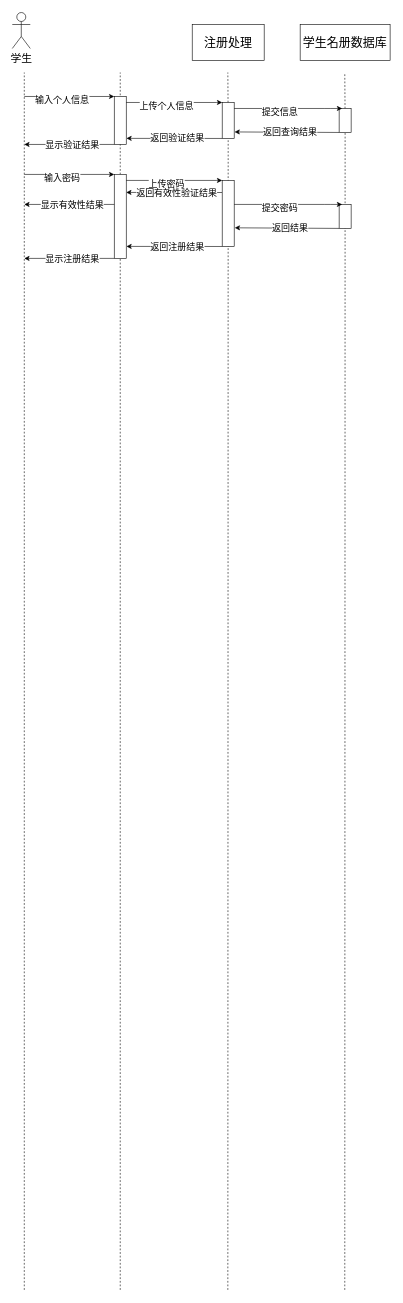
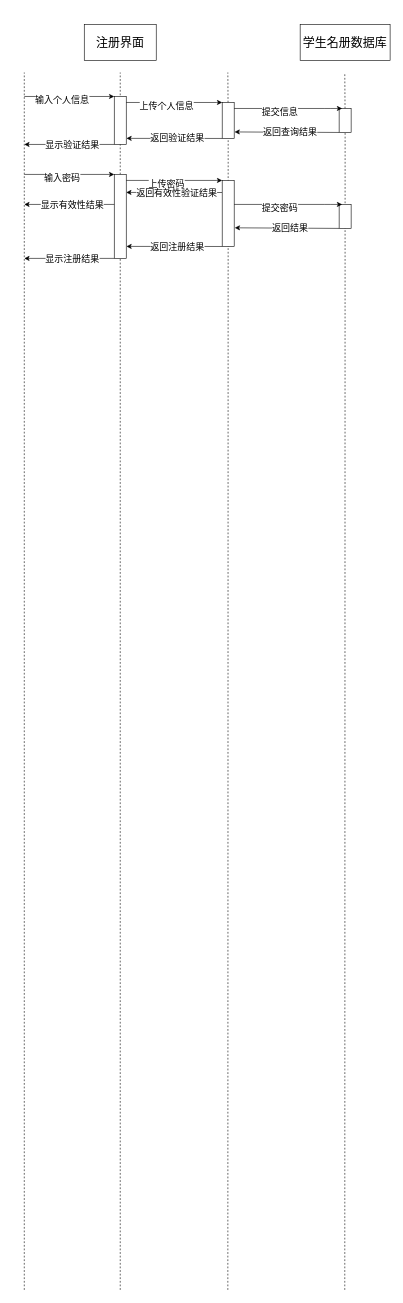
- <mxCell id="3" value="学生" style="shape=umlActor;verticalLabelPosition=bottom;verticalAlign=top;html=1;outlineConnect=0;fontSize=18;" vertex="1" parent="1"><mxGeometry x="20" y="20" width="30" height="60" as="geometry" /></mxCell>
+ <mxCell id="5" value="&lt;font style=&quot;font-size: 20px;&quot;&gt;注册界面&lt;/font&gt;" style="rounded=0;whiteSpace=wrap;html=1;" vertex="1" parent="1"><mxGeometry x="140" y="40" width="120" height="60" as="geometry" /></mxCell>
- <mxCell id="6" value="&lt;font style=&quot;font-size: 20px;&quot;&gt;注册处理&lt;/font&gt;" style="rounded=0;whiteSpace=wrap;html=1;" vertex="1" parent="1"><mxGeometry x="320" y="40" width="120" height="60" as="geometry" /></mxCell>
